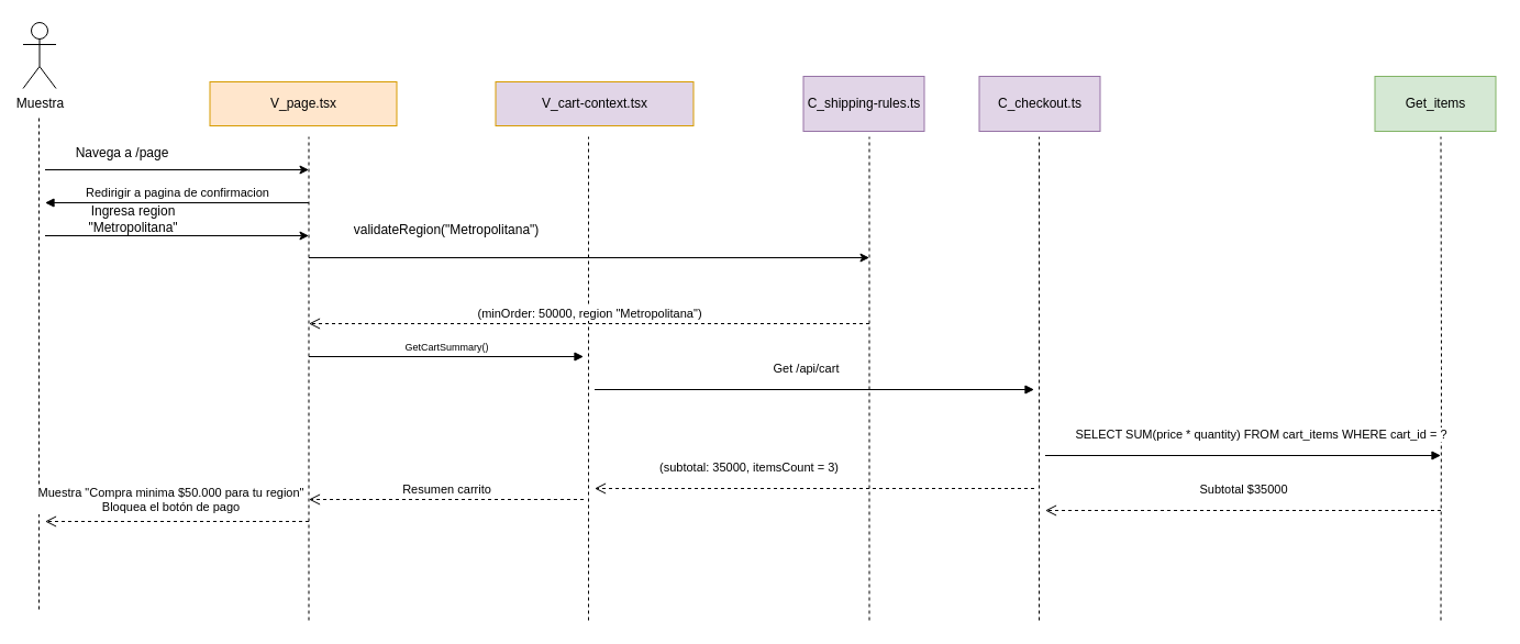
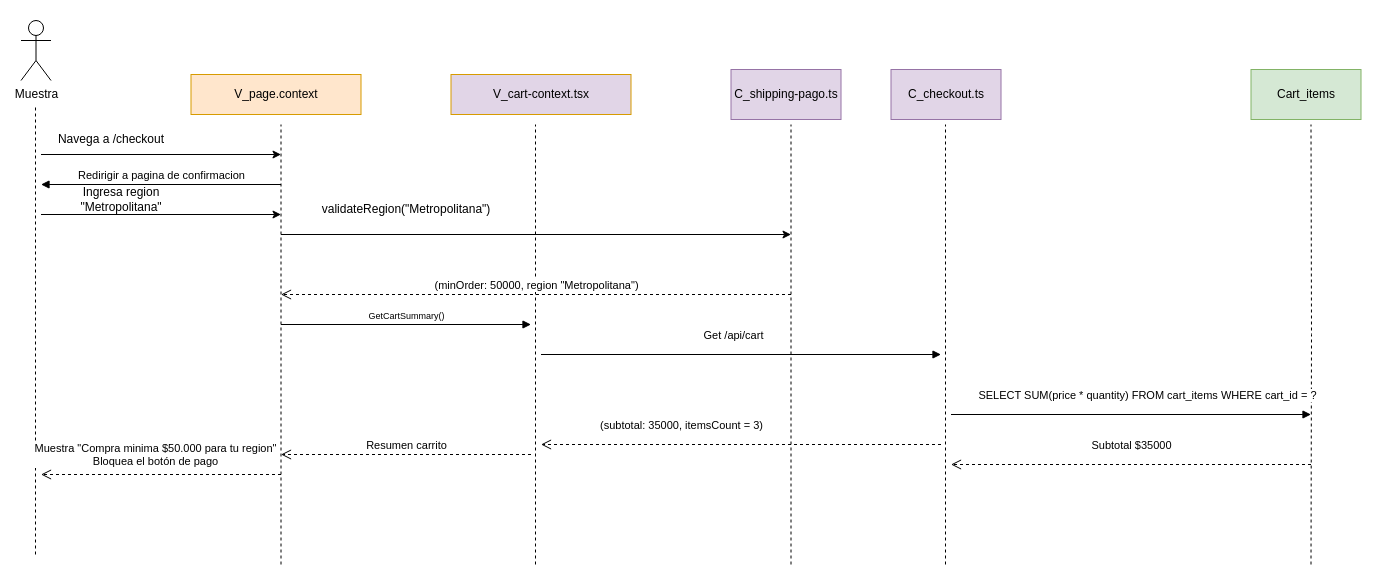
- <mxCell id="6" value="V_page.tsx" style="html=1;whiteSpace=wrap;fillColor=#ffe6cc;strokeColor=#d79b00;" vertex="1" parent="1"><mxGeometry x="190.5" y="74" width="170" height="40" as="geometry" /></mxCell>
+ <mxCell id="6" value="V_page.context" style="html=1;whiteSpace=wrap;fillColor=#ffe6cc;strokeColor=#d79b00;" vertex="1" parent="1"><mxGeometry x="190.5" y="74" width="170" height="40" as="geometry" /></mxCell>
- <mxCell id="14" value="C_shipping-rules.ts" style="html=1;whiteSpace=wrap;fillColor=#e1d5e7;strokeColor=#9673a6;" vertex="1" parent="1"><mxGeometry x="730.5" y="69" width="110" height="50" as="geometry" /></mxCell>
+ <mxCell id="14" value="C_shipping-pago.ts" style="html=1;whiteSpace=wrap;fillColor=#e1d5e7;strokeColor=#9673a6;" vertex="1" parent="1"><mxGeometry x="730.5" y="69" width="110" height="50" as="geometry" /></mxCell>
- <mxCell id="15" value="Get_items" style="html=1;whiteSpace=wrap;fillColor=#d5e8d4;strokeColor=#82b366;" vertex="1" parent="1"><mxGeometry x="1250.5" y="69" width="110" height="50" as="geometry" /></mxCell>
+ <mxCell id="15" value="Cart_items" style="html=1;whiteSpace=wrap;fillColor=#d5e8d4;strokeColor=#82b366;" vertex="1" parent="1"><mxGeometry x="1250.5" y="69" width="110" height="50" as="geometry" /></mxCell>
- <mxCell id="4" value="Navega a /page" style="text;html=1;align=center;verticalAlign=middle;whiteSpace=wrap;rounded=0;" vertex="1" parent="1"><mxGeometry x="40.5" y="124" width="140" height="30" as="geometry" /></mxCell>
+ <mxCell id="4" value="Navega a /checkout" style="text;html=1;align=center;verticalAlign=middle;whiteSpace=wrap;rounded=0;" vertex="1" parent="1"><mxGeometry x="40.5" y="124" width="140" height="30" as="geometry" /></mxCell>
